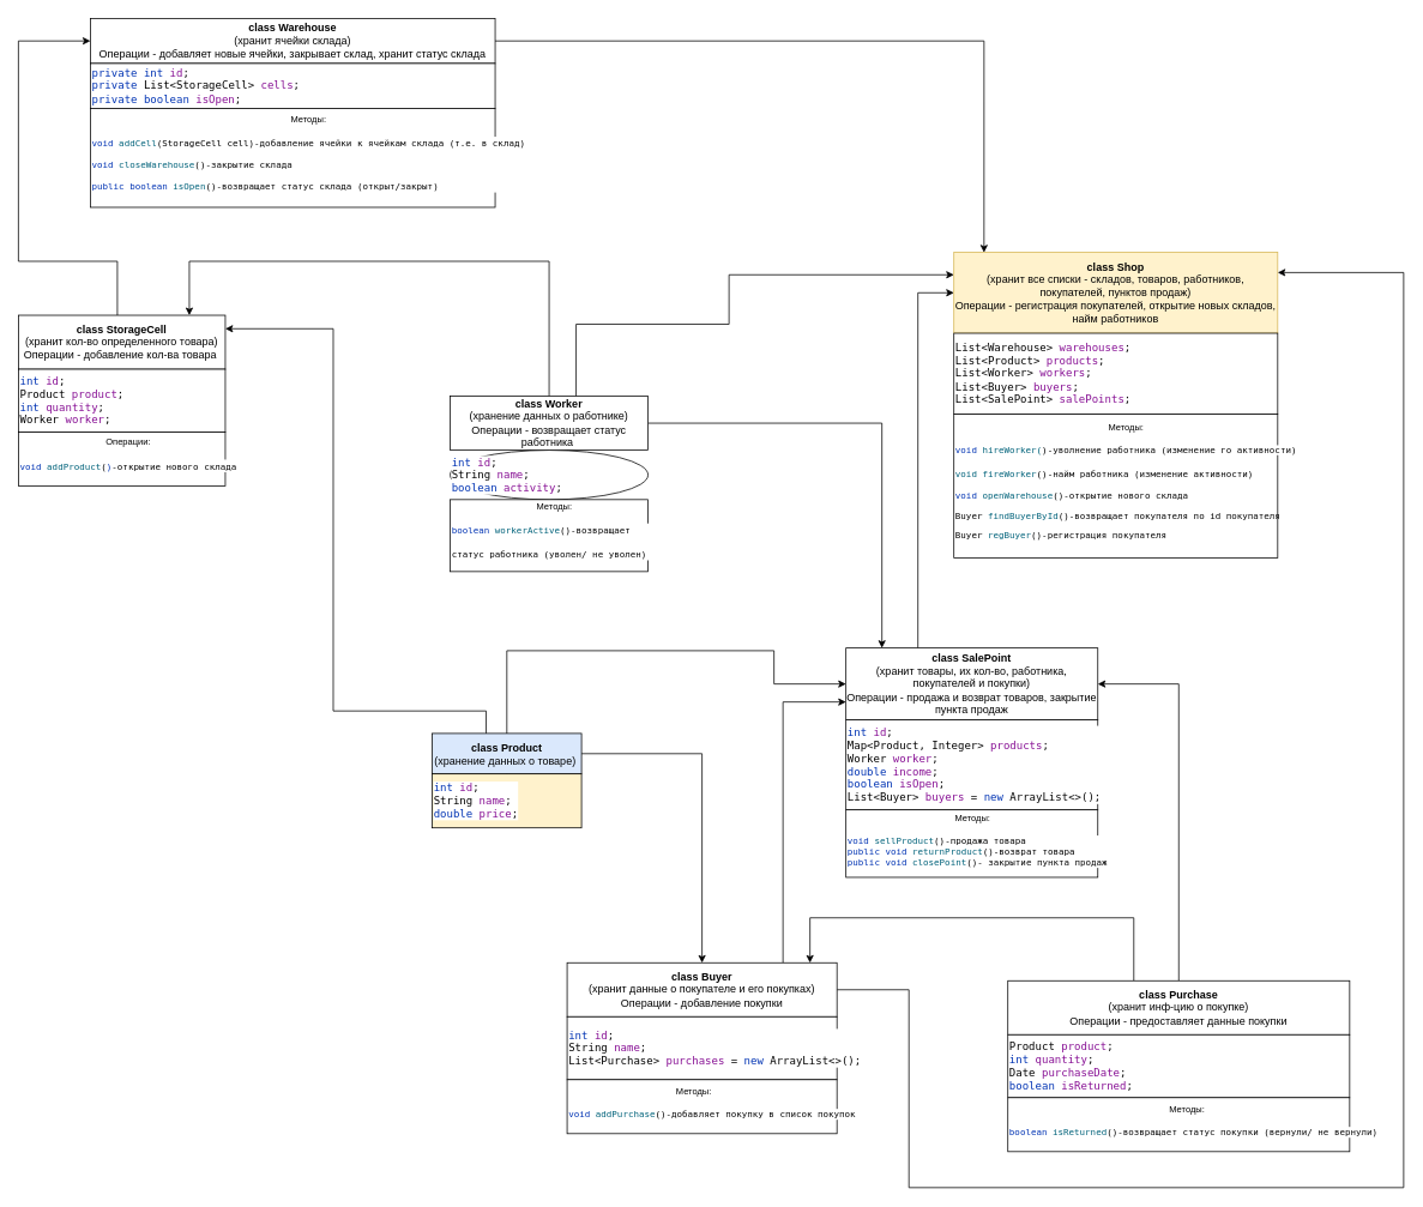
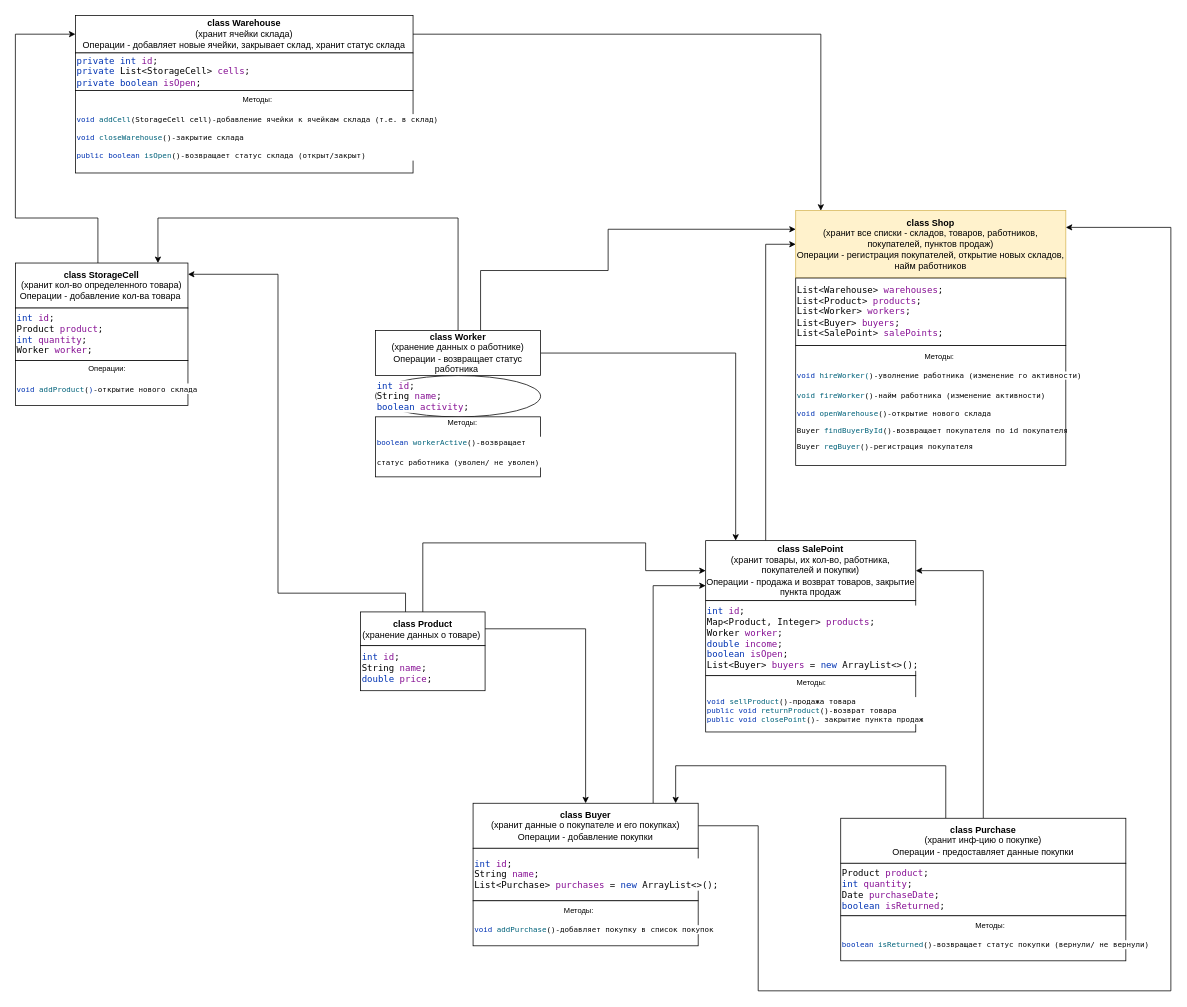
- <mxCell id="22" value="&lt;b&gt;class Product&lt;/b&gt;&lt;div&gt;(хранение данных о товаре)&lt;span style=&quot;background-color: transparent; color: light-dark(rgb(0, 0, 0), rgb(255, 255, 255));&quot;&gt;&amp;nbsp;&lt;/span&gt;&lt;/div&gt;" style="rounded=0;whiteSpace=wrap;html=1;fillColor=#dae8fc;" vertex="1" parent="1"><mxGeometry x="480" y="815" width="166" height="45" as="geometry" /></mxCell>
+ <mxCell id="22" value="&lt;b&gt;class Product&lt;/b&gt;&lt;div&gt;(хранение данных о товаре)&lt;span style=&quot;background-color: transparent; color: light-dark(rgb(0, 0, 0), rgb(255, 255, 255));&quot;&gt;&amp;nbsp;&lt;/span&gt;&lt;/div&gt;" style="rounded=0;whiteSpace=wrap;html=1;" vertex="1" parent="1"><mxGeometry x="480" y="815" width="166" height="45" as="geometry" /></mxCell>
- <mxCell id="27" value="&lt;pre style=&quot;font-family: &amp;quot;JetBrains Mono&amp;quot;, monospace;&quot;&gt;&lt;div style=&quot;background-color:#ffffff;color:#080808&quot;&gt;&lt;pre style=&quot;font-family:'JetBrains Mono',monospace;font-size:9,8pt;&quot;&gt;&lt;pre style=&quot;font-family:'JetBrains Mono',monospace;font-size:9,8pt;&quot;&gt;&lt;div&gt;&lt;pre style=&quot;font-family:'JetBrains Mono',monospace;font-size:9,8pt;&quot;&gt;&lt;span style=&quot;color:#0033b3;&quot;&gt;int &lt;/span&gt;&lt;span style=&quot;color:#871094;&quot;&gt;id&lt;/span&gt;;&lt;br&gt;&lt;span style=&quot;color:#000000;&quot;&gt;String &lt;/span&gt;&lt;span style=&quot;color:#871094;&quot;&gt;name&lt;/span&gt;;&lt;br&gt;&lt;span style=&quot;color:#0033b3;&quot;&gt;double &lt;/span&gt;&lt;span style=&quot;color:#871094;&quot;&gt;price&lt;/span&gt;;&lt;/pre&gt;&lt;/div&gt;&lt;/pre&gt;&lt;/pre&gt;&lt;/div&gt;&lt;/pre&gt;" style="rounded=0;whiteSpace=wrap;html=1;align=left;fillColor=#fff2cc;" vertex="1" parent="1"><mxGeometry x="480" y="860" width="166" height="60" as="geometry" /></mxCell>
+ <mxCell id="27" value="&lt;pre style=&quot;font-family: &amp;quot;JetBrains Mono&amp;quot;, monospace;&quot;&gt;&lt;div style=&quot;background-color:#ffffff;color:#080808&quot;&gt;&lt;pre style=&quot;font-family:'JetBrains Mono',monospace;font-size:9,8pt;&quot;&gt;&lt;pre style=&quot;font-family:'JetBrains Mono',monospace;font-size:9,8pt;&quot;&gt;&lt;div&gt;&lt;pre style=&quot;font-family:'JetBrains Mono',monospace;font-size:9,8pt;&quot;&gt;&lt;span style=&quot;color:#0033b3;&quot;&gt;int &lt;/span&gt;&lt;span style=&quot;color:#871094;&quot;&gt;id&lt;/span&gt;;&lt;br&gt;&lt;span style=&quot;color:#000000;&quot;&gt;String &lt;/span&gt;&lt;span style=&quot;color:#871094;&quot;&gt;name&lt;/span&gt;;&lt;br&gt;&lt;span style=&quot;color:#0033b3;&quot;&gt;double &lt;/span&gt;&lt;span style=&quot;color:#871094;&quot;&gt;price&lt;/span&gt;;&lt;/pre&gt;&lt;/div&gt;&lt;/pre&gt;&lt;/pre&gt;&lt;/div&gt;&lt;/pre&gt;" style="rounded=0;whiteSpace=wrap;html=1;align=left;" vertex="1" parent="1"><mxGeometry x="480" y="860" width="166" height="60" as="geometry" /></mxCell>
